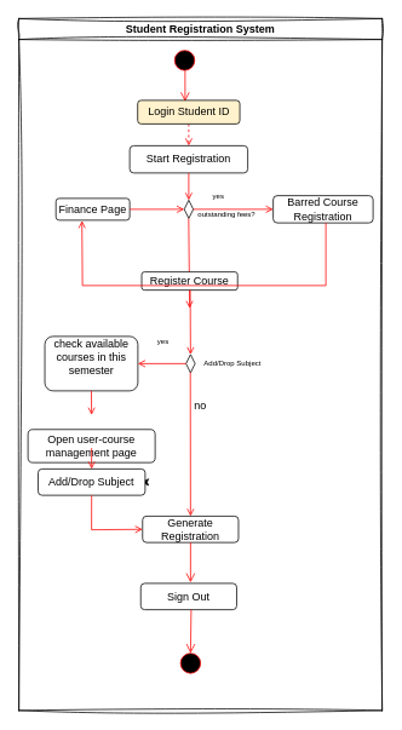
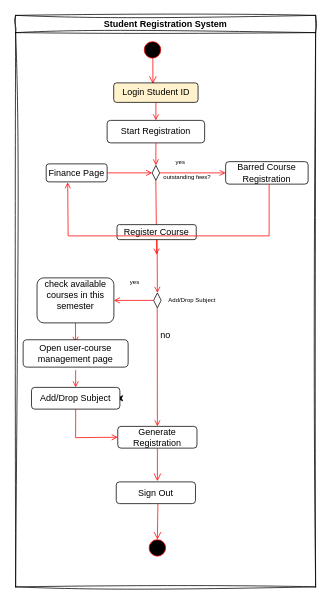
- <mxCell id="5" value="" style="endArrow=open;strokeColor=#FF0000;endFill=1;rounded=0;entryX=0.5;entryY=0;entryDx=0;entryDy=0;exitX=0.5;exitY=1;exitDx=0;exitDy=0;dashed=1;" parent="2" source="6" target="7" edge="1"><mxGeometry relative="1" as="geometry"><mxPoint x="183.43" y="120" as="sourcePoint" /><mxPoint x="183.43" y="180" as="targetPoint" /></mxGeometry></mxCell>
+ <mxCell id="5" value="" style="endArrow=open;strokeColor=#FF0000;endFill=1;rounded=0;entryX=0.5;entryY=0;entryDx=0;entryDy=0;exitX=0.5;exitY=1;exitDx=0;exitDy=0;" parent="2" source="6" target="7" edge="1"><mxGeometry relative="1" as="geometry"><mxPoint x="183.43" y="120" as="sourcePoint" /><mxPoint x="183.43" y="180" as="targetPoint" /></mxGeometry></mxCell>
- <mxCell id="21" value="Open user-course management page" style="rounded=1;whiteSpace=wrap;html=1;" vertex="1" parent="2"><mxGeometry x="10" y="452.5" width="140" height="36.5" as="geometry" /></mxCell>
+ <mxCell id="21" value="Open user-course management page" style="rounded=1;whiteSpace=wrap;html=1;" vertex="1" parent="2"><mxGeometry x="10" y="432.5" width="140" height="36.5" as="geometry" /></mxCell>
